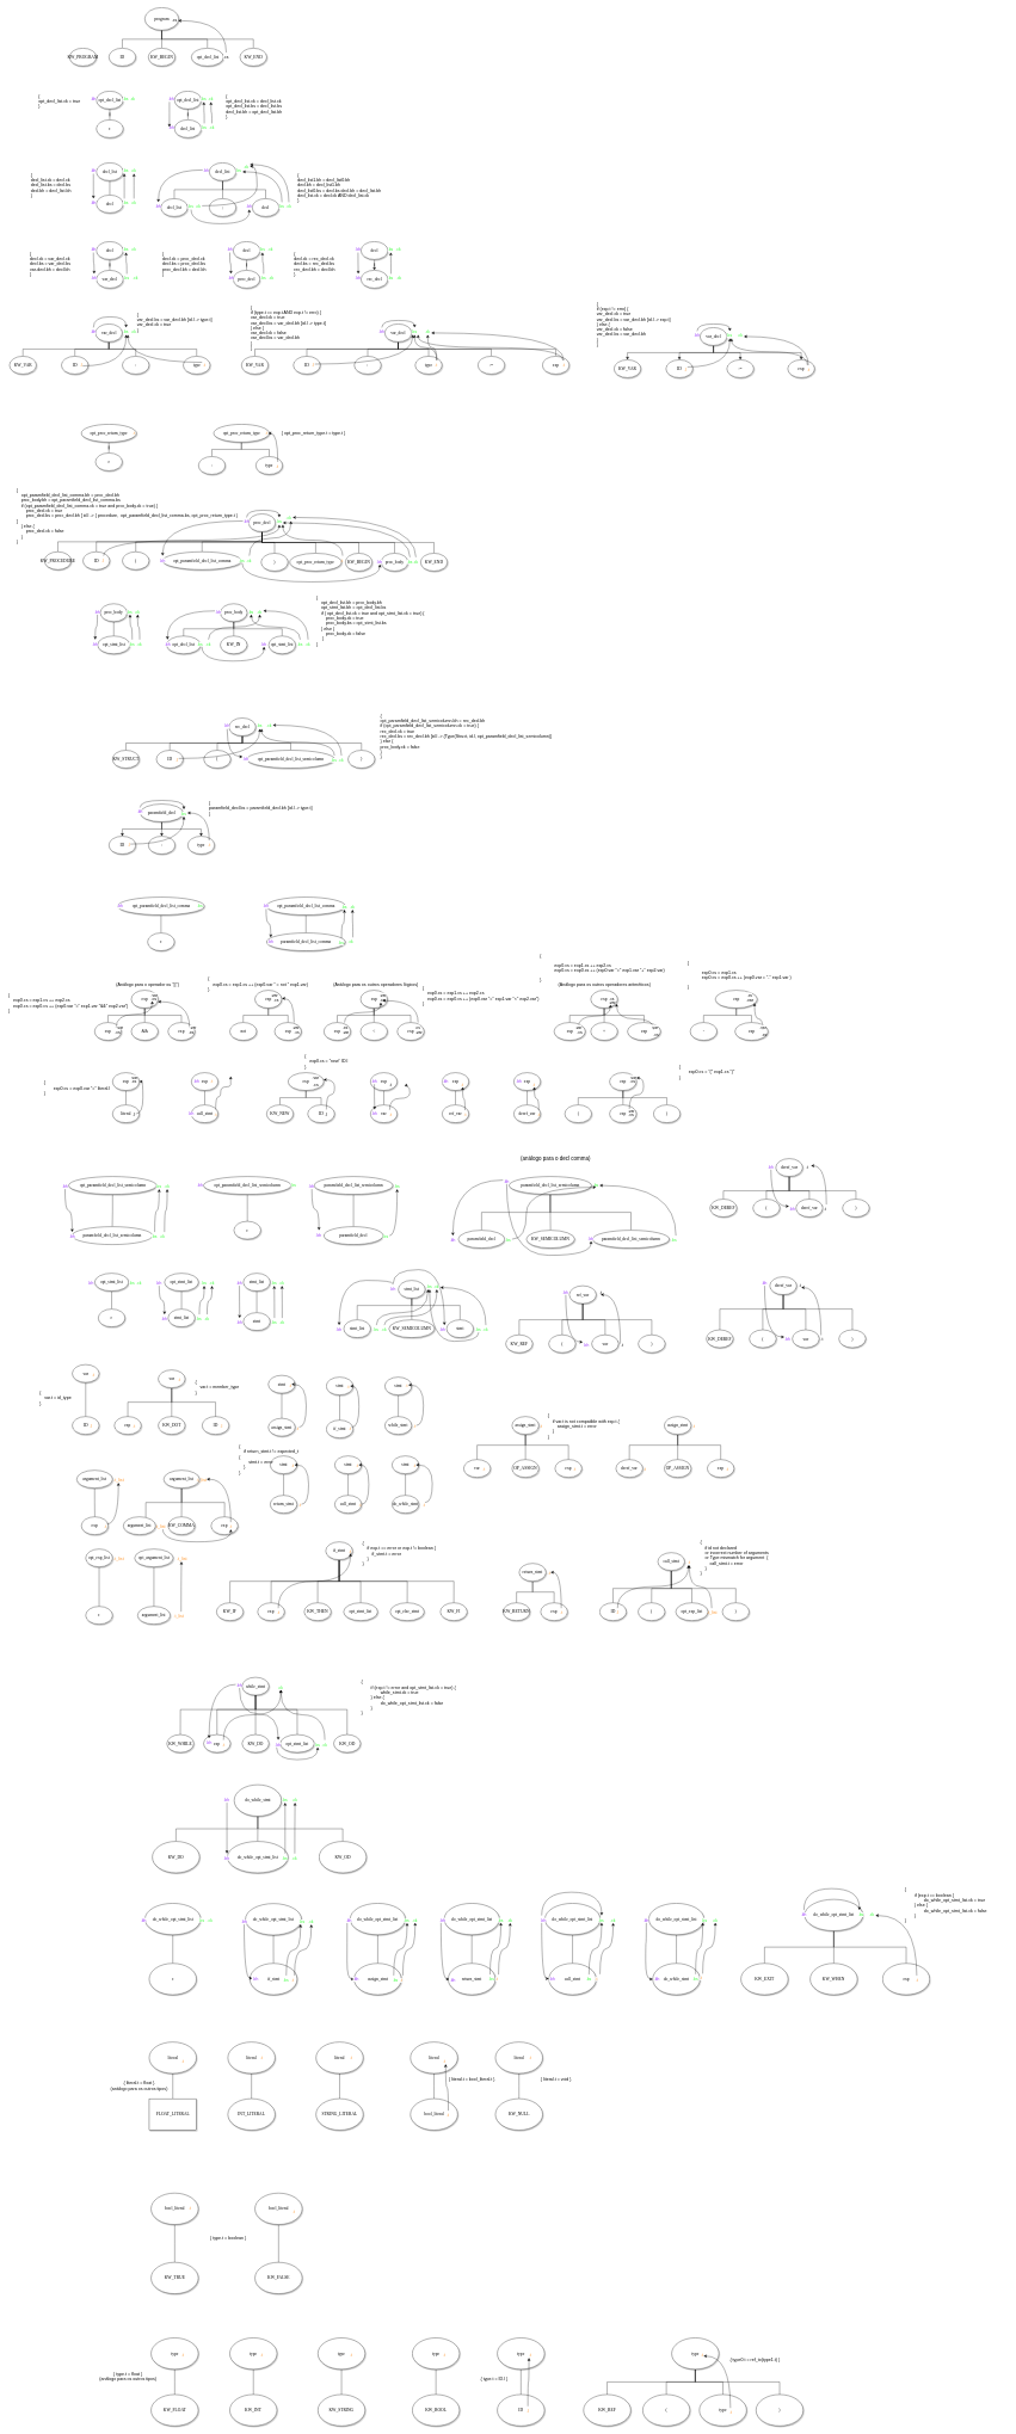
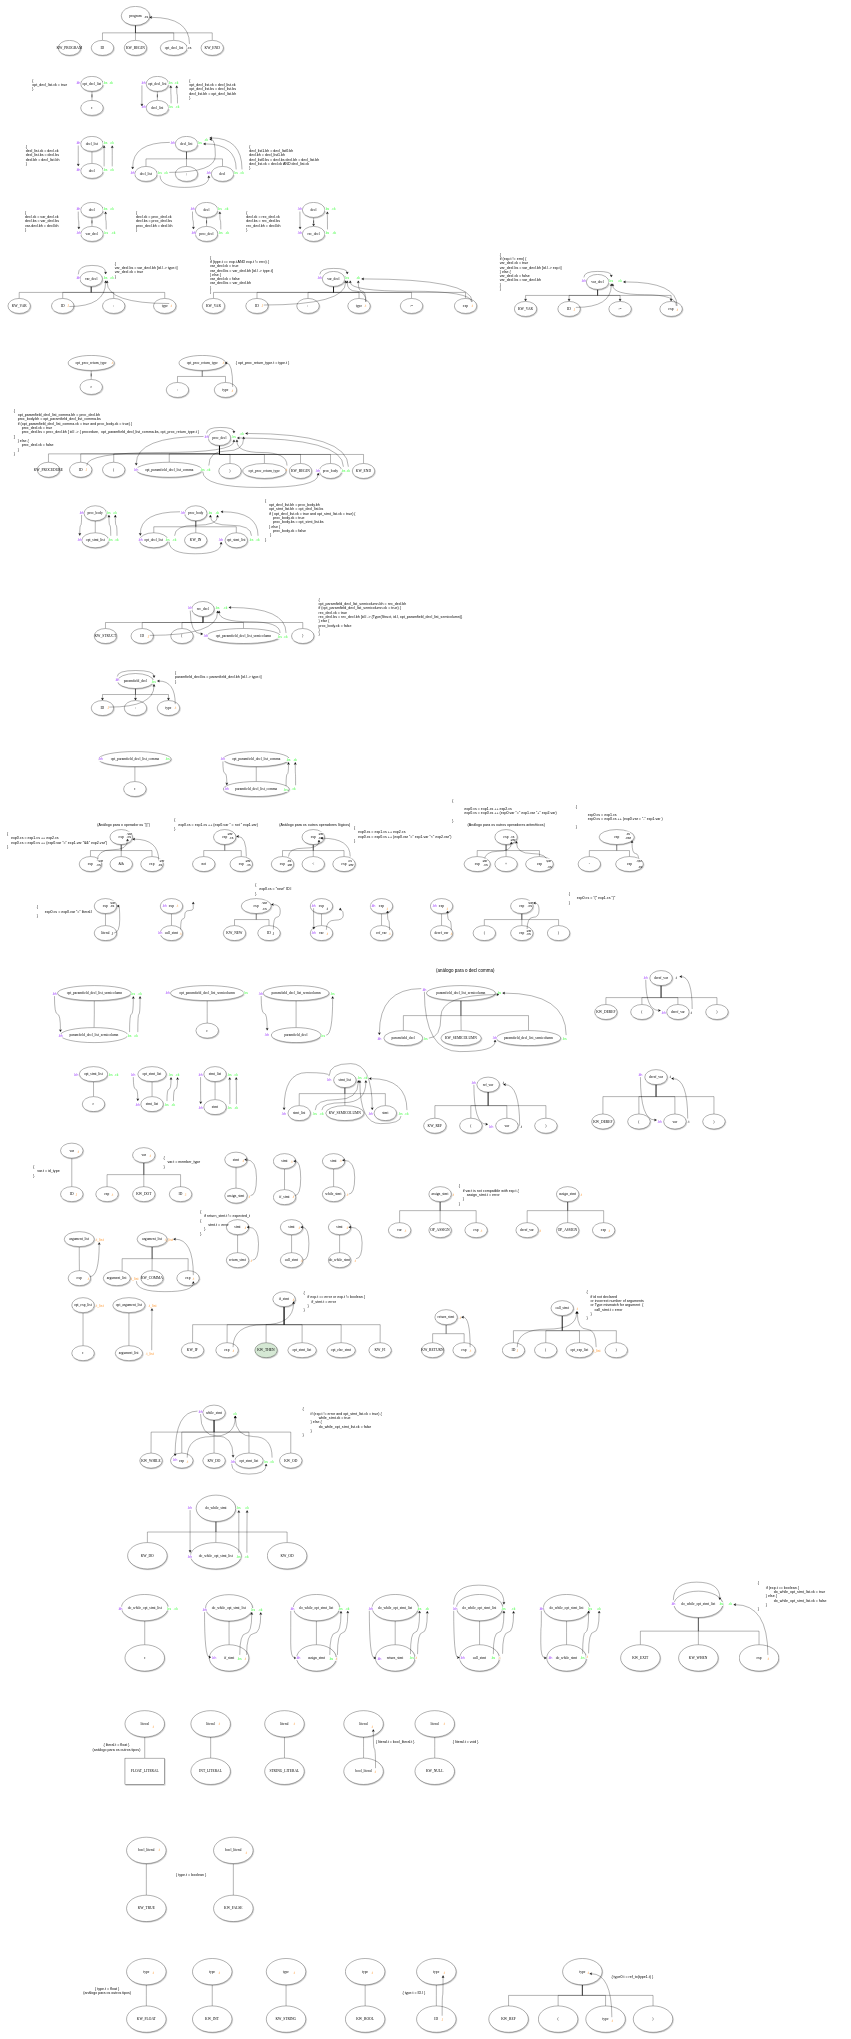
- <mxCell id="753" value="KW_THEN" style="ellipse;whiteSpace=wrap;html=1;rounded=0;shadow=1;comic=0;labelBackgroundColor=none;strokeWidth=1;fontFamily=Verdana;fontSize=12;align=center;" parent="1" vertex="1"><mxGeometry x="848.25" y="4474" width="75" height="50" as="geometry" /></mxCell>
+ <mxCell id="753" value="KW_THEN" style="ellipse;whiteSpace=wrap;html=1;rounded=0;shadow=1;comic=0;labelBackgroundColor=none;strokeWidth=1;fontFamily=Verdana;fontSize=12;align=center;fillColor=#d5e8d4;" parent="1" vertex="1"><mxGeometry x="848.25" y="4474" width="75" height="50" as="geometry" /></mxCell>
